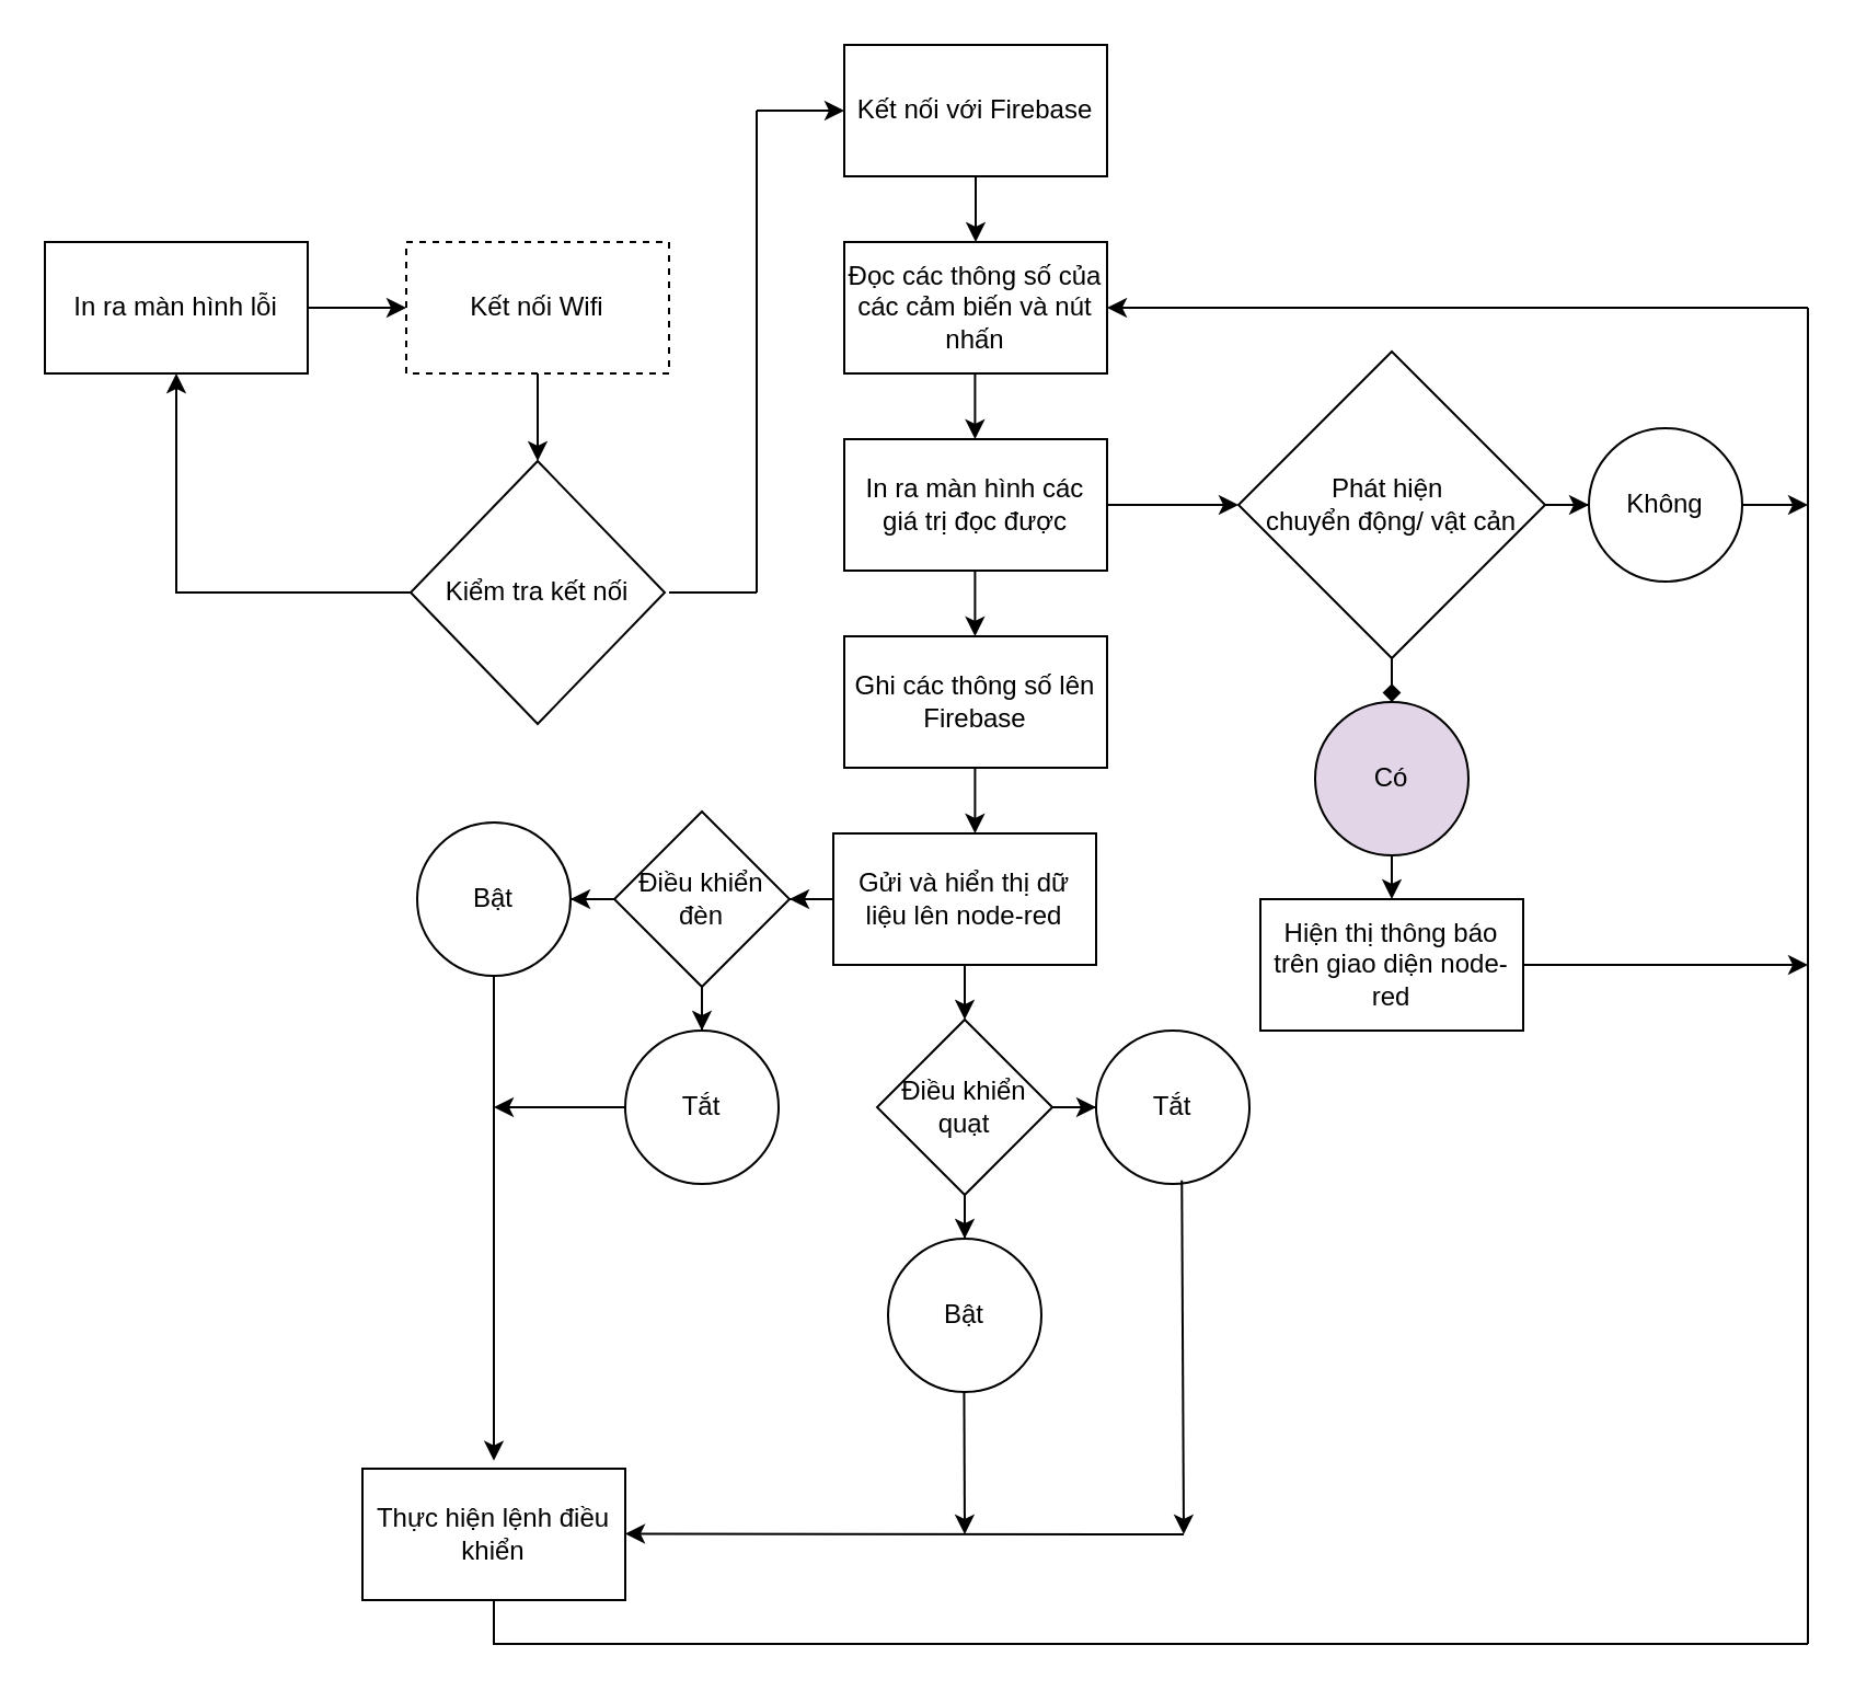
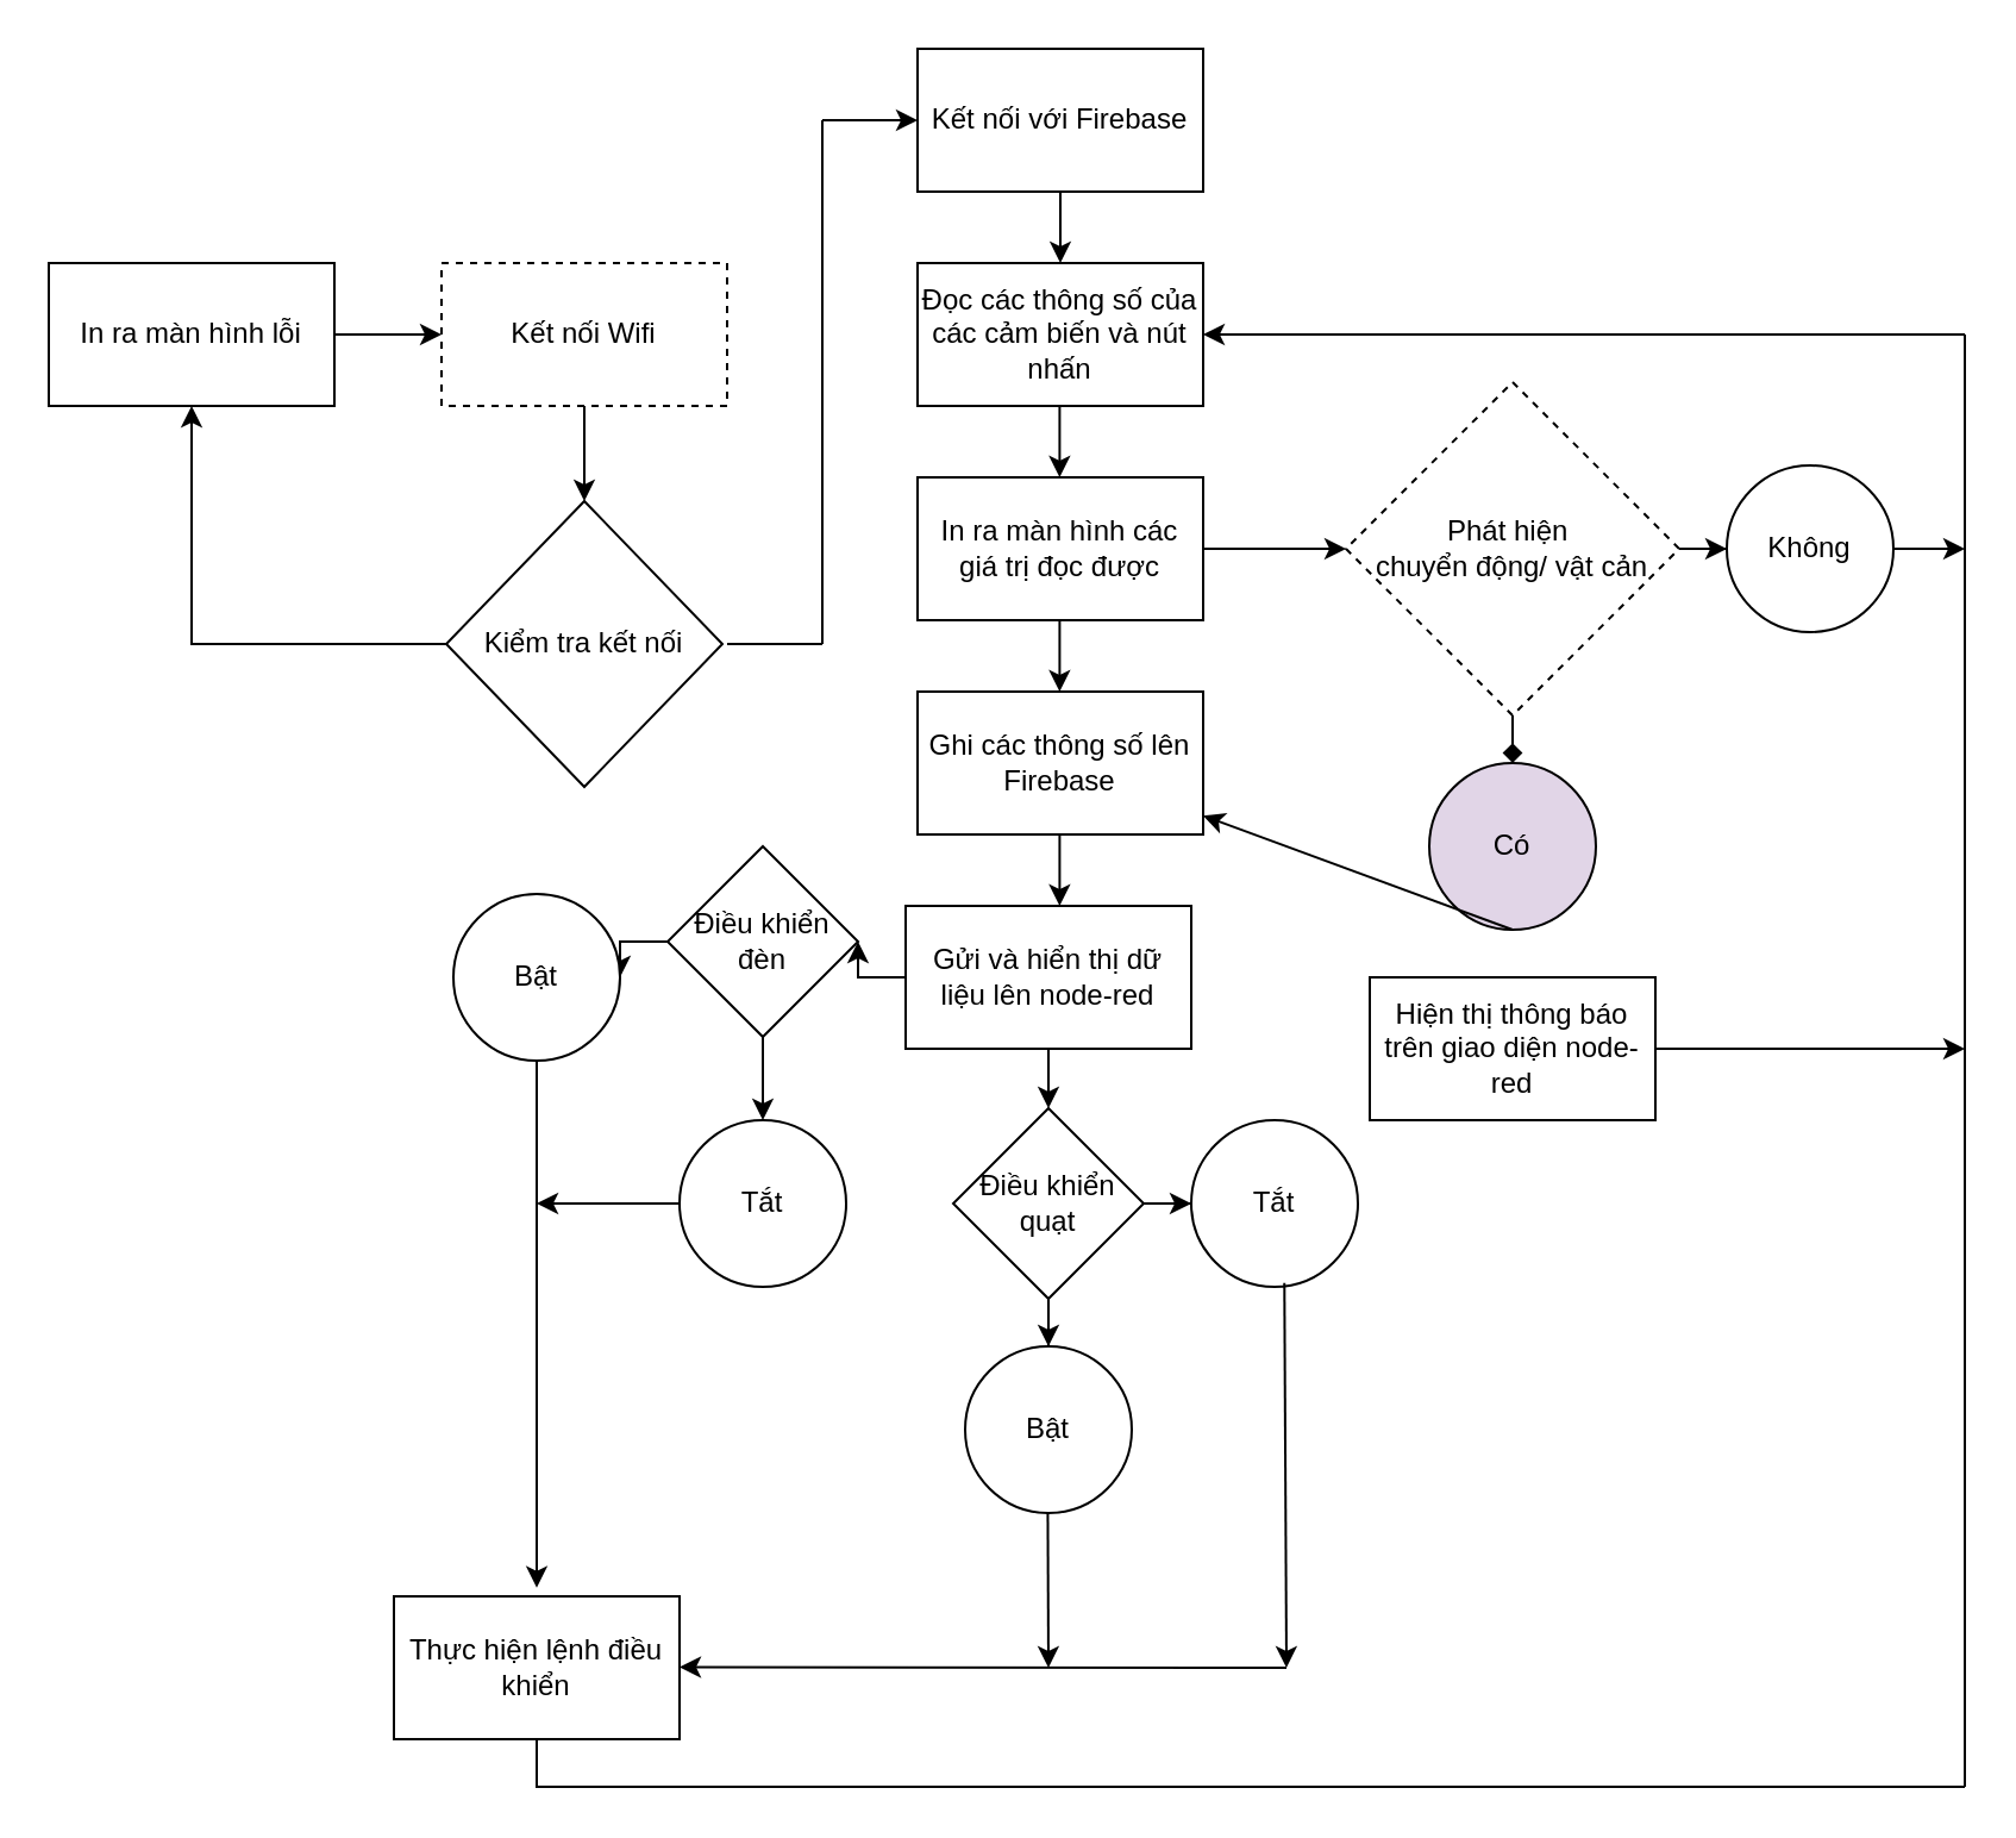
- <mxCell id="39" value="Phát hiện&amp;nbsp;&lt;div&gt;chuyển động/ vật cản&lt;/div&gt;" style="rhombus;whiteSpace=wrap;html=1;" vertex="1" parent="1"><mxGeometry x="565" y="160" width="140" height="140" as="geometry" /></mxCell>
+ <mxCell id="39" value="Phát hiện&amp;nbsp;&lt;div&gt;chuyển động/ vật cản&lt;/div&gt;" style="rhombus;whiteSpace=wrap;html=1;dashed=1;" vertex="1" parent="1"><mxGeometry x="565" y="160" width="140" height="140" as="geometry" /></mxCell>
- <mxCell id="49" value="" style="endArrow=classic;html=1;rounded=0;entryX=0.5;entryY=0;entryDx=0;entryDy=0;exitX=0.5;exitY=1;exitDx=0;exitDy=0;" edge="1" parent="1" source="41" target="47"><mxGeometry width="50" height="50" relative="1" as="geometry"><mxPoint x="305" y="450" as="sourcePoint" /><mxPoint x="355" y="400" as="targetPoint" /></mxGeometry></mxCell>
+ <mxCell id="49" value="" style="endArrow=classic;html=1;rounded=0;exitX=0.5;exitY=1;exitDx=0;exitDy=0;" edge="1" parent="1" source="41" target="12"><mxGeometry width="50" height="50" relative="1" as="geometry"><mxPoint x="305" y="450" as="sourcePoint" /><mxPoint x="355" y="400" as="targetPoint" /></mxGeometry></mxCell>
- <mxCell id="24" value="Điều khiển đèn" style="rhombus;whiteSpace=wrap;html=1;" vertex="1" parent="1"><mxGeometry x="280" y="370" width="80" height="80" as="geometry" /></mxCell>
+ <mxCell id="24" value="Điều khiển đèn" style="rhombus;whiteSpace=wrap;html=1;" vertex="1" parent="1"><mxGeometry x="280" y="355" width="80" height="80" as="geometry" /></mxCell>
